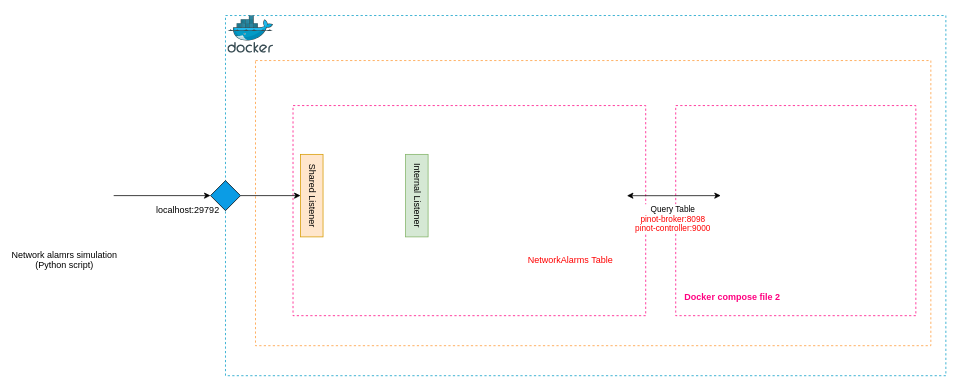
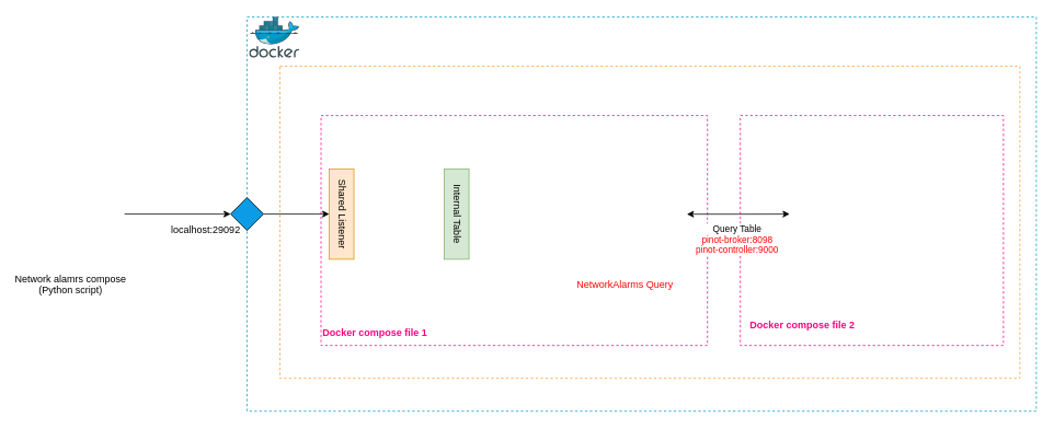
- <mxCell id="18" value="Internal Listener" style="rounded=0;whiteSpace=wrap;html=1;textDirection=vertical-lr;fillColor=#d5e8d4;strokeColor=#82b366;" vertex="1" parent="1"><mxGeometry x="540" y="205" width="30" height="110" as="geometry" /></mxCell>
+ <mxCell id="18" value="Internal Table" style="rounded=0;whiteSpace=wrap;html=1;textDirection=vertical-lr;fillColor=#d5e8d4;strokeColor=#82b366;" vertex="1" parent="1"><mxGeometry x="540" y="205" width="30" height="110" as="geometry" /></mxCell>
- <mxCell id="16" value="localhost:29792" style="text;html=1;align=center;verticalAlign=middle;whiteSpace=wrap;rounded=0;" vertex="1" parent="1"><mxGeometry x="220" y="265" width="60" height="30" as="geometry" /></mxCell>
+ <mxCell id="16" value="localhost:29092" style="text;html=1;align=center;verticalAlign=middle;whiteSpace=wrap;rounded=0;" vertex="1" parent="1"><mxGeometry x="220" y="265" width="60" height="30" as="geometry" /></mxCell>
- <mxCell id="13" value="Network alamrs simulation&#10;(Python script)" style="shape=image;verticalLabelPosition=bottom;labelBackgroundColor=default;verticalAlign=top;aspect=fixed;imageAspect=0;image=https://cdn-icons-png.flaticon.com/512/3470/3470508.png;" vertex="1" parent="1"><mxGeometry x="20" y="194.5" width="131" height="131" as="geometry" /></mxCell>
+ <mxCell id="13" value="Network alamrs compose&#10;(Python script)" style="shape=image;verticalLabelPosition=bottom;labelBackgroundColor=default;verticalAlign=top;aspect=fixed;imageAspect=0;image=https://cdn-icons-png.flaticon.com/512/3470/3470508.png;" vertex="1" parent="1"><mxGeometry x="20" y="194.5" width="131" height="131" as="geometry" /></mxCell>
- <mxCell id="9" value="NetworkAlarms Table" style="shape=image;verticalLabelPosition=bottom;labelBackgroundColor=default;verticalAlign=top;aspect=fixed;imageAspect=0;image=https://communityinviter.com/apache-pinot-log.jpeg;fontColor=#FF0000;" vertex="1" parent="1"><mxGeometry x="685" y="187.37" width="150" height="145.25" as="geometry" /></mxCell>
+ <mxCell id="9" value="NetworkAlarms Query" style="shape=image;verticalLabelPosition=bottom;labelBackgroundColor=default;verticalAlign=top;aspect=fixed;imageAspect=0;image=https://communityinviter.com/apache-pinot-log.jpeg;fontColor=#FF0000;" vertex="1" parent="1"><mxGeometry x="685" y="187.37" width="150" height="145.25" as="geometry" /></mxCell>
+ <mxCell id="19" value="&lt;b style=&quot;&quot;&gt;&lt;font color=&quot;#ff0080&quot;&gt;Docker compose file 1&lt;/font&gt;&lt;/b&gt;" style="text;html=1;align=left;verticalAlign=middle;whiteSpace=wrap;rounded=0;" vertex="1" parent="1"><mxGeometry x="390" y="390" width="180" height="30" as="geometry" /></mxCell>
